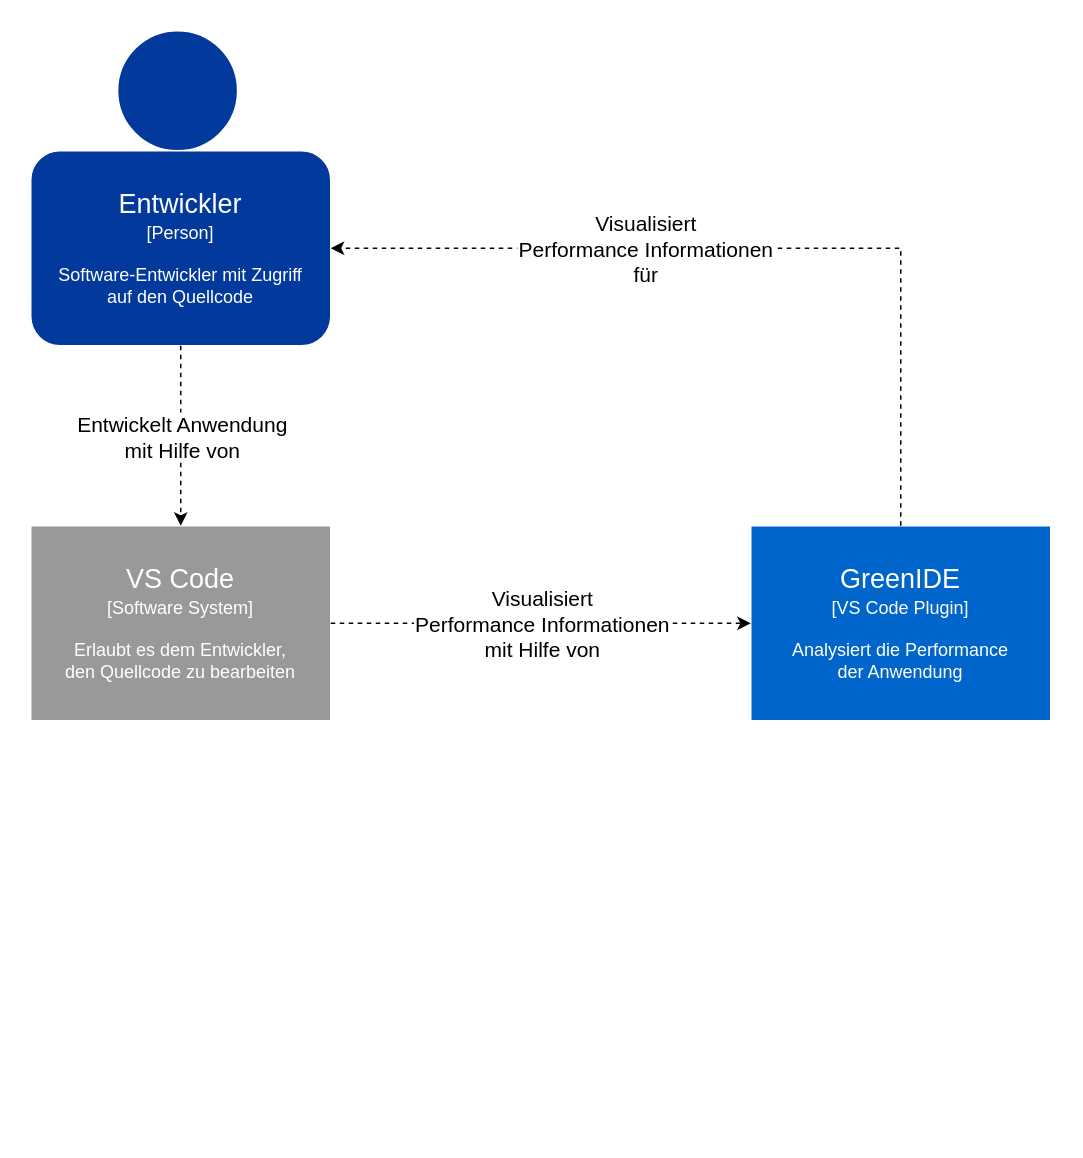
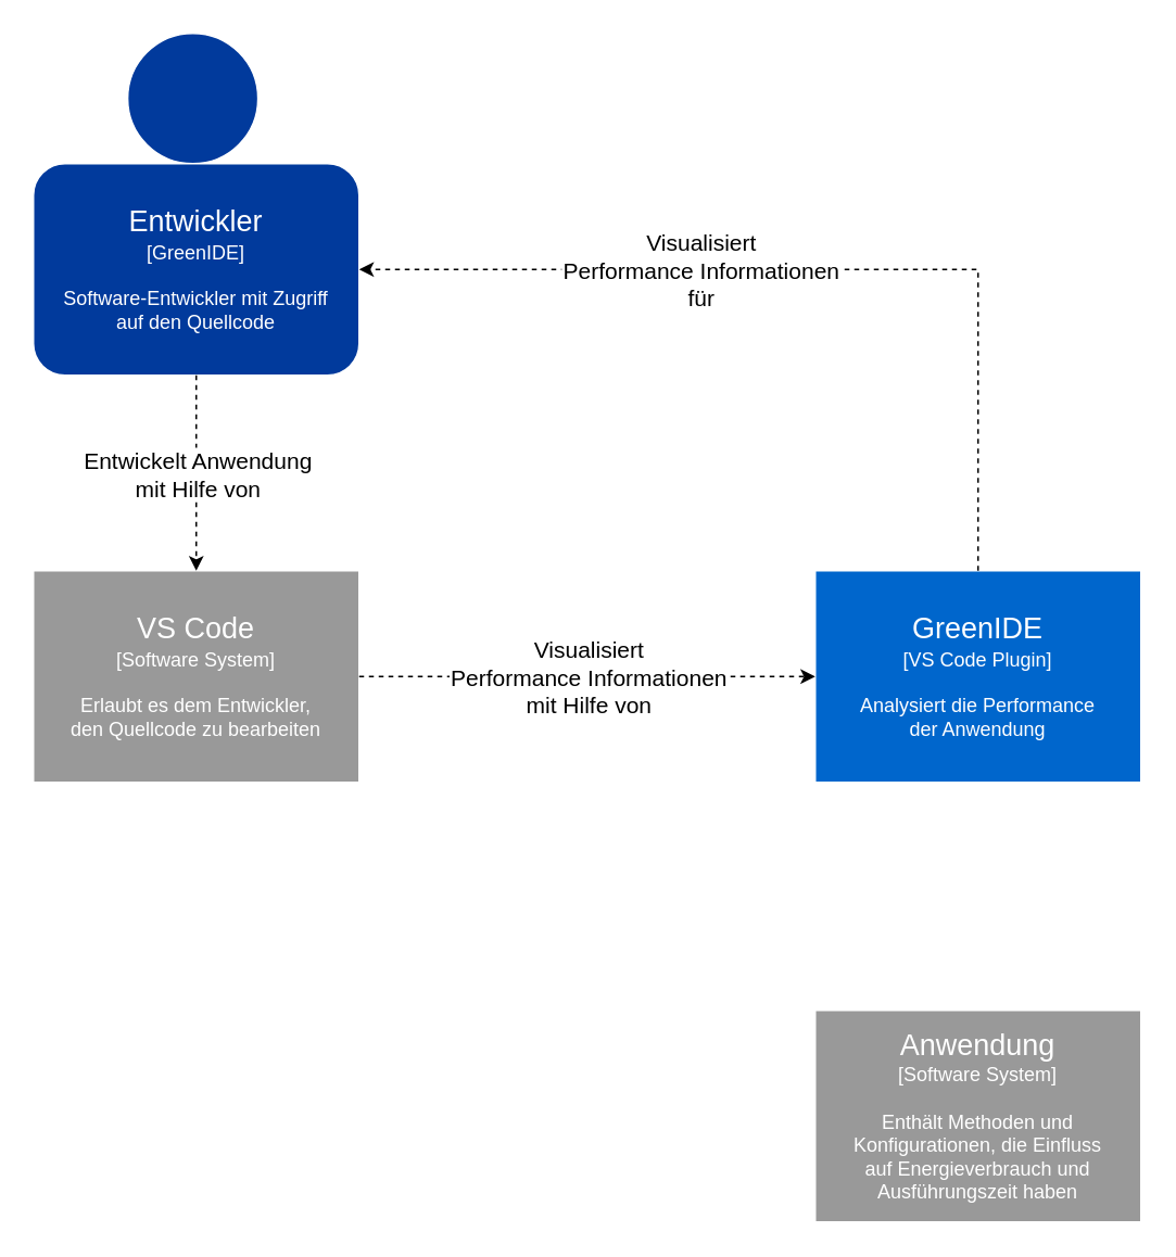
- <mxCell id="4" value="&lt;font&gt;&lt;font color=&quot;#ffffff&quot;&gt;&lt;span style=&quot;font-size: 18px&quot;&gt;Entwickler&lt;/span&gt;&lt;br&gt;&lt;font style=&quot;font-size: 12px&quot;&gt;[Person]&lt;br&gt;&lt;/font&gt;&lt;br&gt;Software-Entwickler mit Zugriff&lt;br&gt;auf den Quellcode&lt;/font&gt;&lt;br&gt;&lt;/font&gt;" style="rounded=1;whiteSpace=wrap;html=1;fillColor=#013A9C;strokeColor=#FFFFFF;" parent="2" vertex="1"><mxGeometry y="80" width="200" height="130" as="geometry" /></mxCell>
+ <mxCell id="4" value="&lt;font&gt;&lt;font color=&quot;#ffffff&quot;&gt;&lt;span style=&quot;font-size: 18px&quot;&gt;Entwickler&lt;/span&gt;&lt;br&gt;&lt;font style=&quot;font-size: 12px&quot;&gt;[GreenIDE]&lt;br&gt;&lt;/font&gt;&lt;br&gt;Software-Entwickler mit Zugriff&lt;br&gt;auf den Quellcode&lt;/font&gt;&lt;br&gt;&lt;/font&gt;" style="rounded=1;whiteSpace=wrap;html=1;fillColor=#013A9C;strokeColor=#FFFFFF;" parent="2" vertex="1"><mxGeometry y="80" width="200" height="130" as="geometry" /></mxCell>
+ <mxCell id="13" value="&lt;font color=&quot;#ffffff&quot;&gt;&lt;font style=&quot;font-size: 18px&quot;&gt;Anwendung&lt;/font&gt;&lt;br&gt;[Software System]&lt;br&gt;&lt;br&gt;Enthält Methoden und&lt;br&gt;Konfigurationen, die Einfluss&lt;br&gt;auf Energieverbrauch und&lt;br&gt;Ausführungszeit haben&lt;br&gt;&lt;/font&gt;" style="rounded=0;whiteSpace=wrap;html=1;strokeColor=#FFFFFF;fillColor=#999999;" parent="1" vertex="1"><mxGeometry x="500" y="620" width="200" height="130" as="geometry" /></mxCell>
